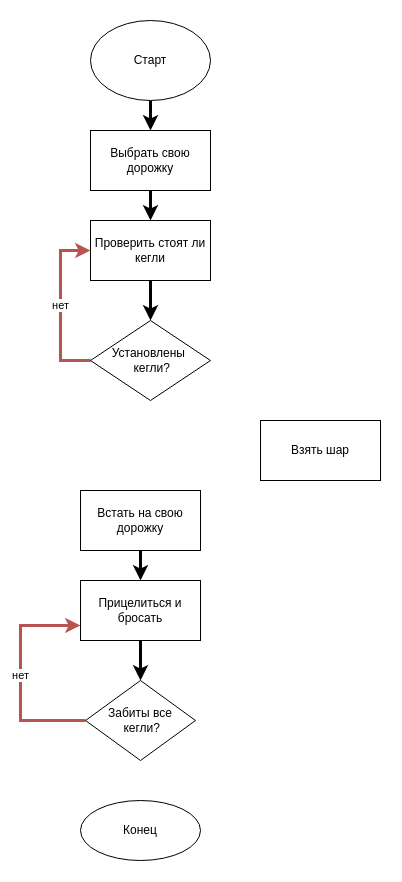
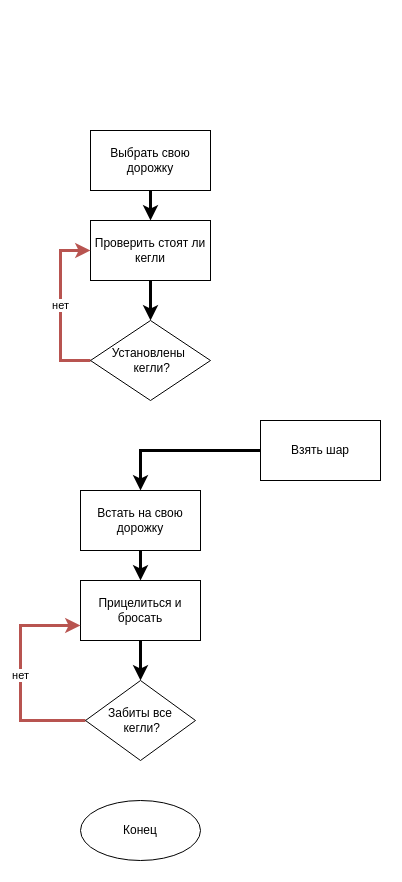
- <mxCell id="3" value="Старт" style="ellipse;whiteSpace=wrap;html=1;" vertex="1" parent="1"><mxGeometry x="90" y="20" width="120" height="80" as="geometry" /></mxCell>
- <mxCell id="2" value="" style="edgeStyle=orthogonalEdgeStyle;rounded=0;orthogonalLoop=1;jettySize=auto;html=1;strokeWidth=3;" edge="1" parent="1" source="3" target="5"><mxGeometry relative="1" as="geometry" /></mxCell>
+ <mxCell id="10" value="" style="edgeStyle=orthogonalEdgeStyle;rounded=0;orthogonalLoop=1;jettySize=auto;html=1;strokeWidth=3;" edge="1" parent="1" source="11" target="13"><mxGeometry relative="1" as="geometry" /></mxCell>
